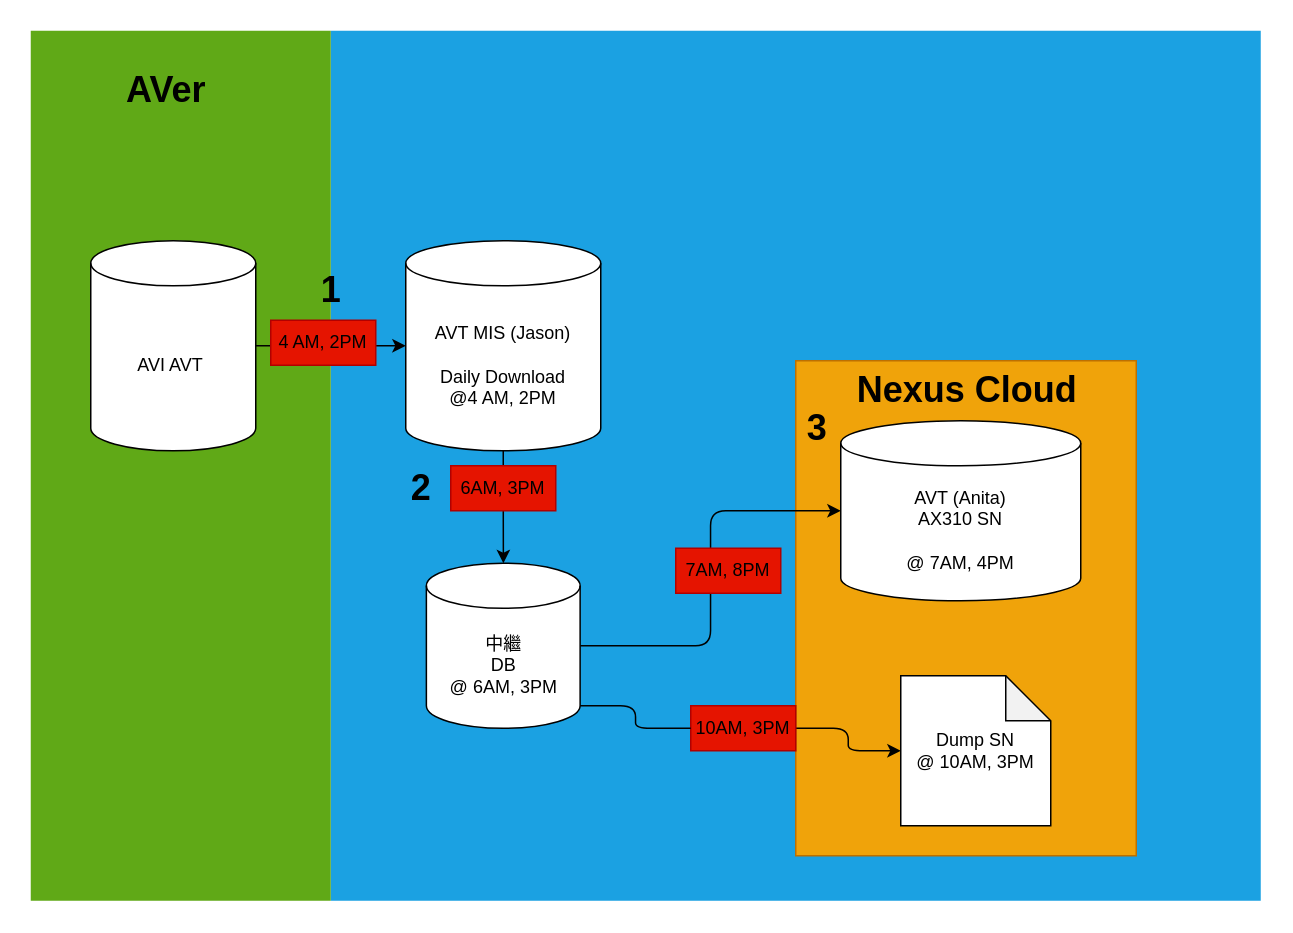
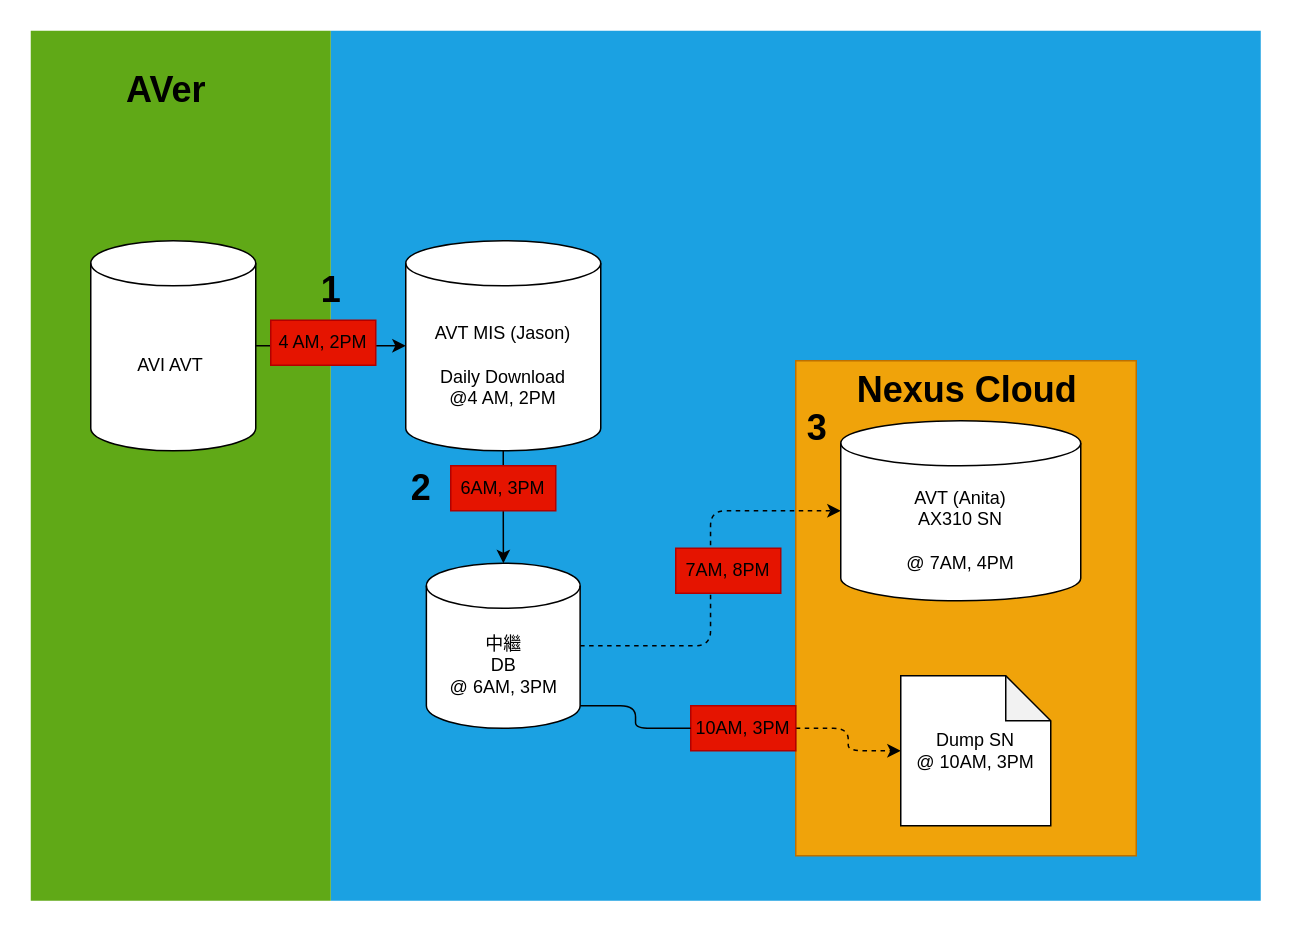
- <mxCell id="9" style="edgeStyle=orthogonalEdgeStyle;orthogonalLoop=1;jettySize=auto;html=1;exitX=1;exitY=0.5;exitDx=0;exitDy=0;exitPerimeter=0;" edge="1" parent="1" source="11" target="12"><mxGeometry relative="1" as="geometry" /></mxCell>
+ <mxCell id="9" style="edgeStyle=orthogonalEdgeStyle;orthogonalLoop=1;jettySize=auto;html=1;exitX=1;exitY=0.5;exitDx=0;exitDy=0;exitPerimeter=0;dashed=1;" edge="1" parent="1" source="11" target="12"><mxGeometry relative="1" as="geometry" /></mxCell>
- <mxCell id="10" style="edgeStyle=orthogonalEdgeStyle;orthogonalLoop=1;jettySize=auto;html=1;exitX=1;exitY=1;exitDx=0;exitDy=-15;exitPerimeter=0;entryX=0;entryY=0.5;entryDx=0;entryDy=0;entryPerimeter=0;startArrow=none;" edge="1" parent="1" source="18" target="13"><mxGeometry relative="1" as="geometry" /></mxCell>
+ <mxCell id="10" style="edgeStyle=orthogonalEdgeStyle;orthogonalLoop=1;jettySize=auto;html=1;exitX=1;exitY=1;exitDx=0;exitDy=-15;exitPerimeter=0;entryX=0;entryY=0.5;entryDx=0;entryDy=0;entryPerimeter=0;startArrow=none;dashed=1;" edge="1" parent="1" source="18" target="13"><mxGeometry relative="1" as="geometry" /></mxCell>
